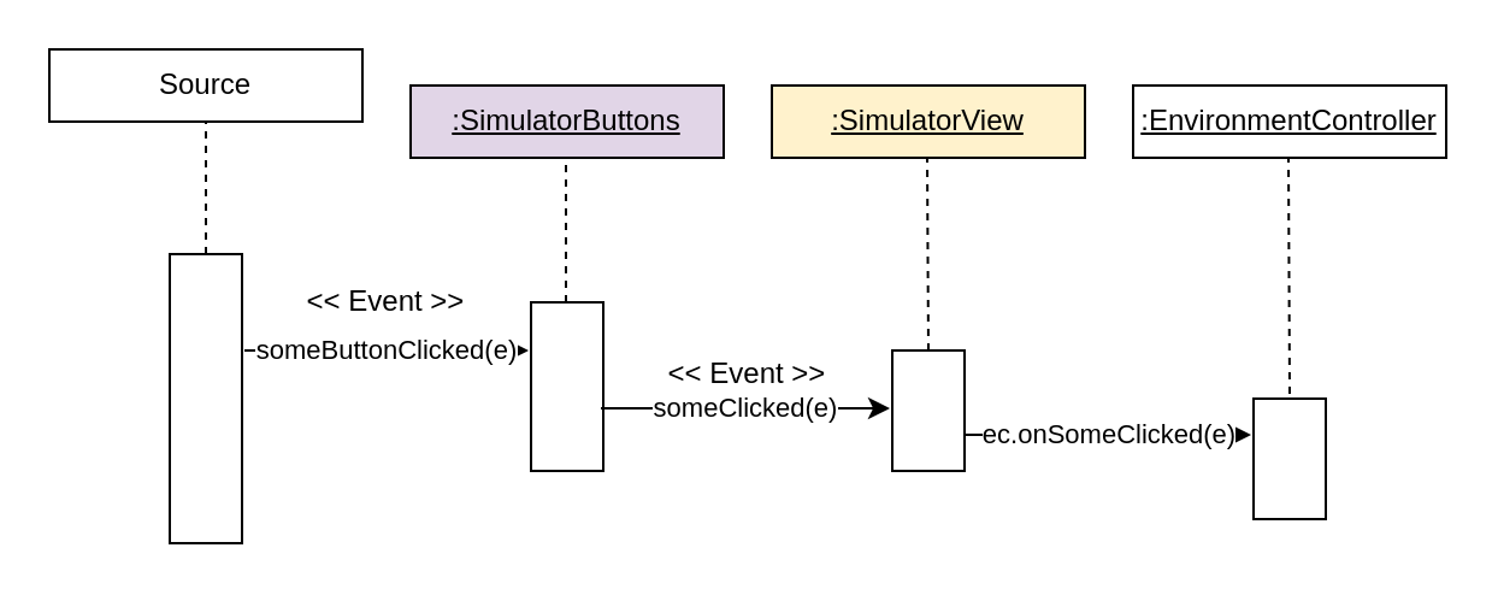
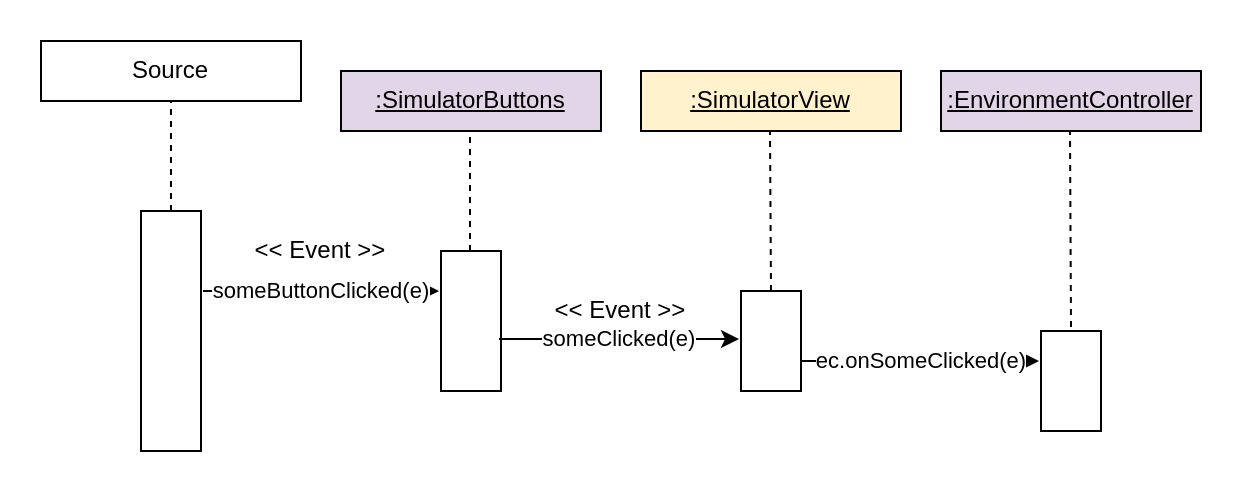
- <mxCell id="5" value="&lt;u&gt;:EnvironmentController&lt;/u&gt;" style="rounded=0;whiteSpace=wrap;html=1;" vertex="1" parent="1"><mxGeometry x="470" y="35" width="130" height="30" as="geometry" /></mxCell>
+ <mxCell id="5" value="&lt;u&gt;:EnvironmentController&lt;/u&gt;" style="rounded=0;whiteSpace=wrap;html=1;fillColor=#e1d5e7;" vertex="1" parent="1"><mxGeometry x="470" y="35" width="130" height="30" as="geometry" /></mxCell>
